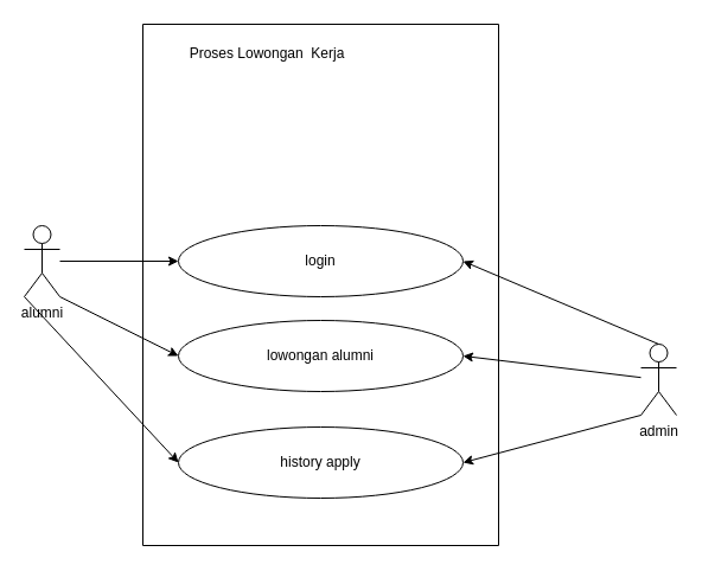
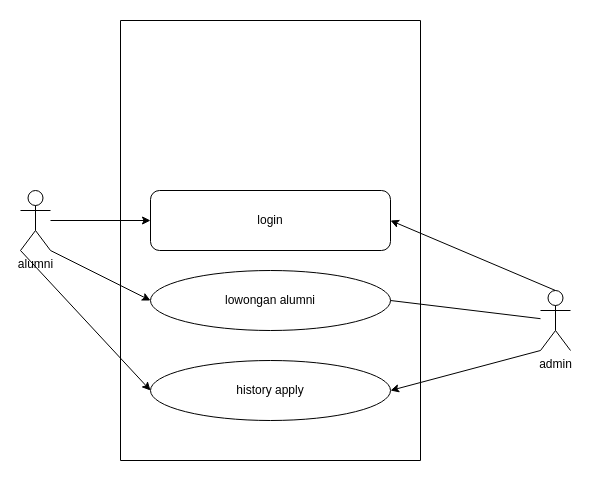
- <mxCell id="6" value="Proses Lowongan&amp;nbsp; Kerja" style="text;html=1;strokeColor=none;fillColor=none;align=center;verticalAlign=middle;whiteSpace=wrap;rounded=0;" parent="5" vertex="1"><mxGeometry x="30" y="10" width="150" height="30" as="geometry" /></mxCell>
- <mxCell id="3" value="login" style="ellipse;whiteSpace=wrap;html=1;" parent="1" vertex="1"><mxGeometry x="150" y="190" width="240" height="60" as="geometry" /></mxCell>
+ <mxCell id="3" value="login" style="whiteSpace=wrap;html=1;rounded=1;" parent="1" vertex="1"><mxGeometry x="150" y="190" width="240" height="60" as="geometry" /></mxCell>
- <mxCell id="13" value="" style="endArrow=classic;html=1;rounded=0;entryX=1;entryY=0.5;entryDx=0;entryDy=0;" edge="1" parent="1" source="10" target="4"><mxGeometry width="50" height="50" relative="1" as="geometry"><mxPoint x="290" y="310" as="sourcePoint" /><mxPoint x="340" y="260" as="targetPoint" /></mxGeometry></mxCell>
+ <mxCell id="13" value="" style="endArrow=none;html=1;rounded=0;entryX=1;entryY=0.5;entryDx=0;entryDy=0;" edge="1" parent="1" source="10" target="4"><mxGeometry width="50" height="50" relative="1" as="geometry"><mxPoint x="290" y="310" as="sourcePoint" /><mxPoint x="340" y="260" as="targetPoint" /></mxGeometry></mxCell>
